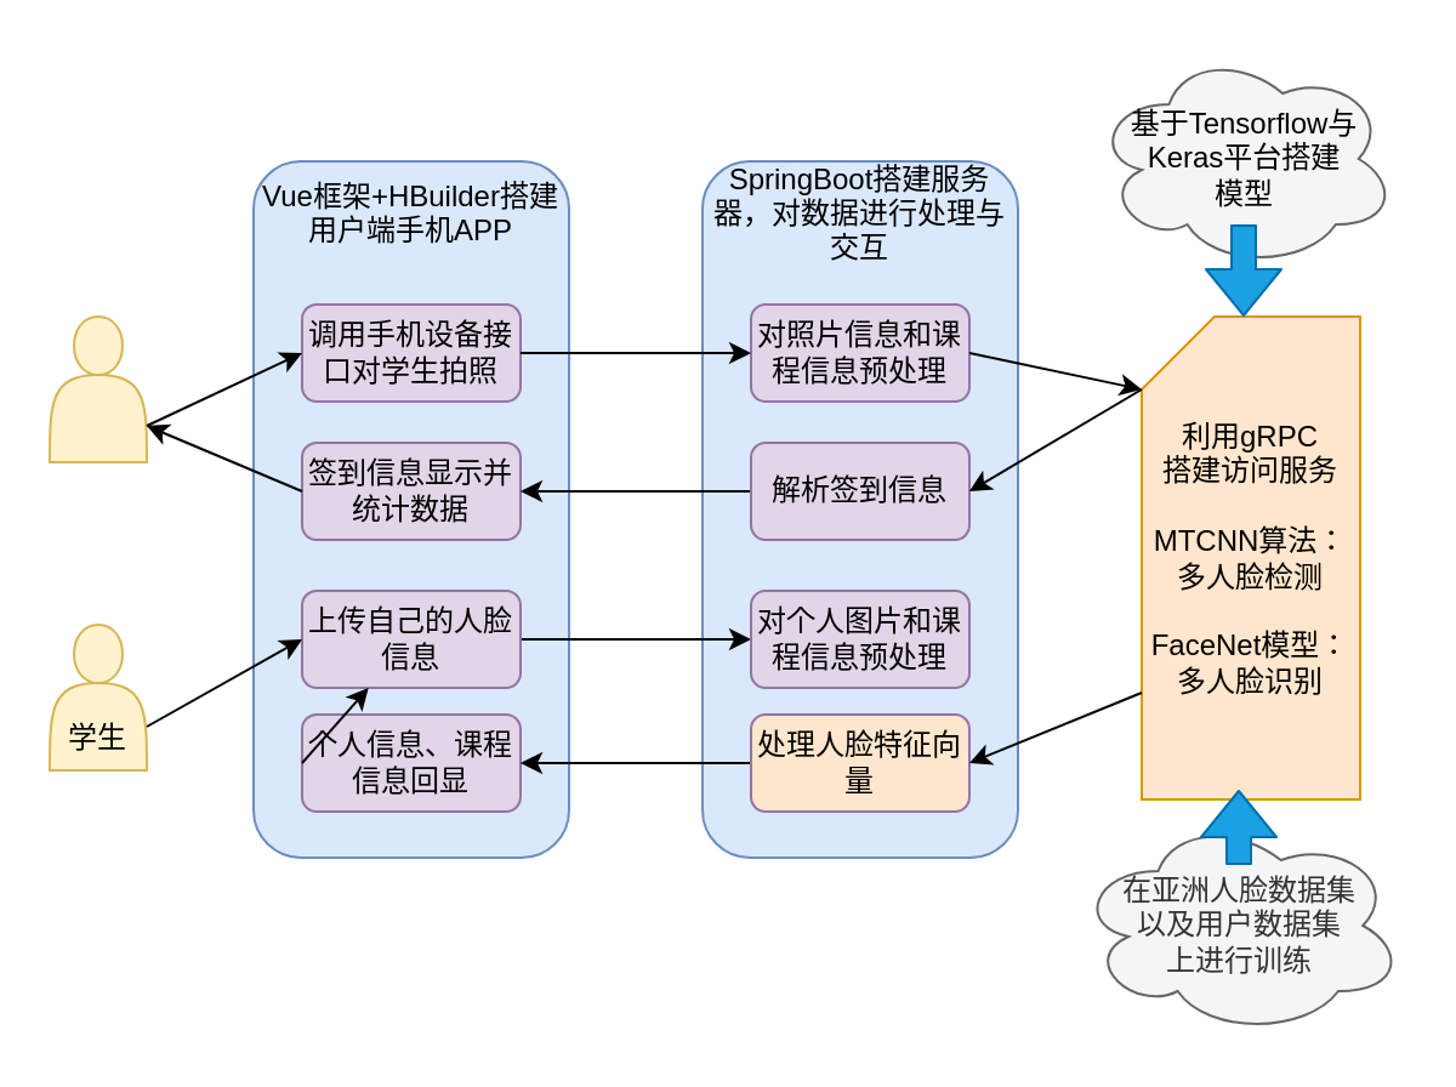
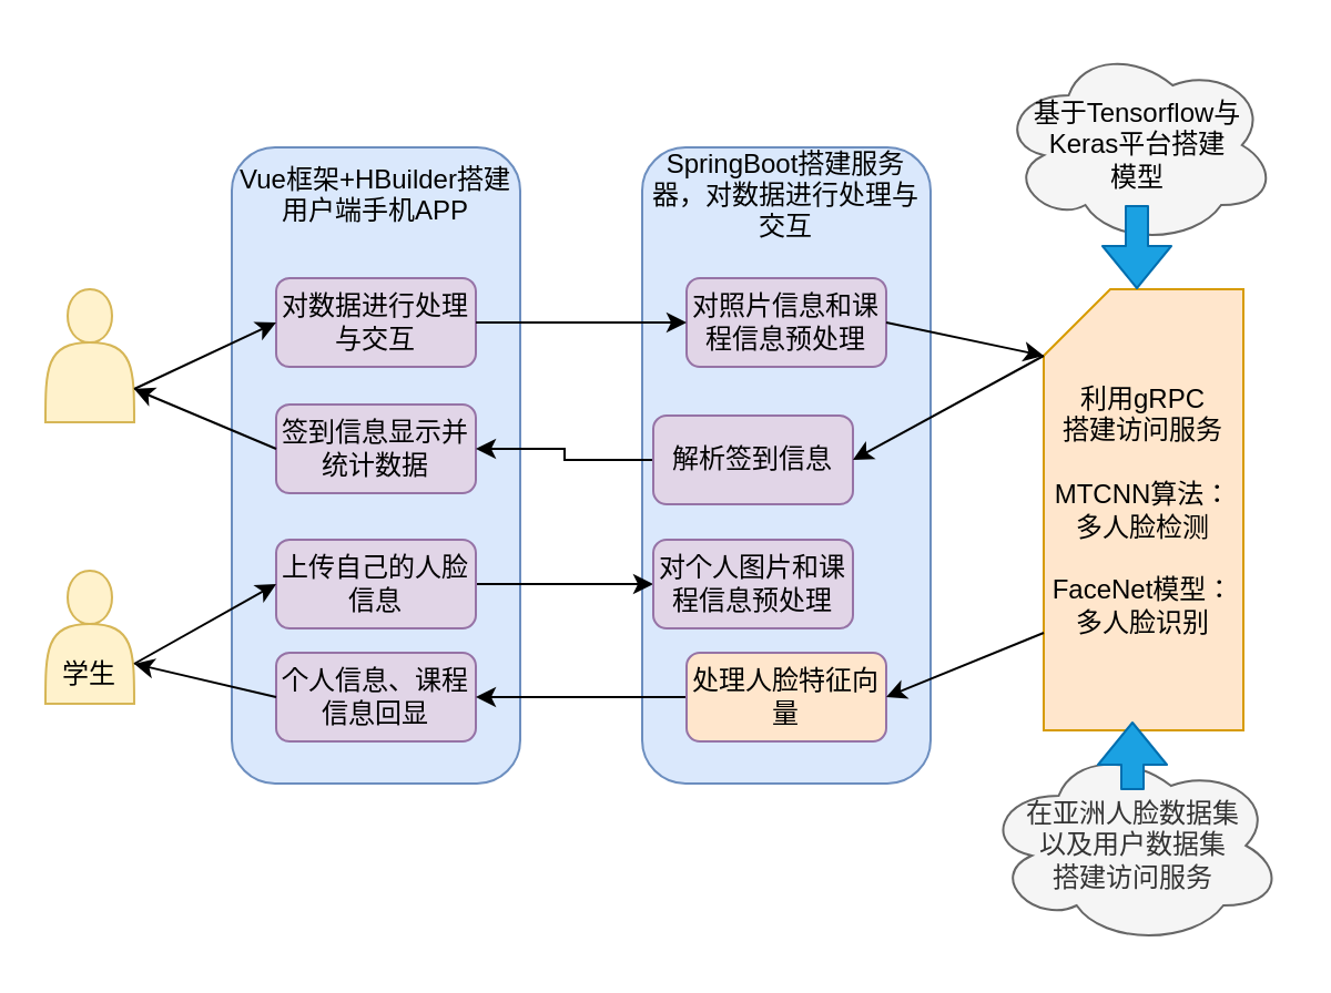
- <mxCell id="5" value="&lt;span&gt;调用手机设备接口对学生拍照&lt;/span&gt;" style="rounded=1;whiteSpace=wrap;html=1;fillColor=#e1d5e7;strokeColor=#9673a6;" parent="1" vertex="1"><mxGeometry x="124" y="125" width="90" height="40" as="geometry" /></mxCell>
+ <mxCell id="5" value="&lt;span&gt;对数据进行处理与交互&lt;/span&gt;" style="rounded=1;whiteSpace=wrap;html=1;fillColor=#e1d5e7;strokeColor=#9673a6;" parent="1" vertex="1"><mxGeometry x="124" y="125" width="90" height="40" as="geometry" /></mxCell>
- <mxCell id="11" value="解析签到信息" style="rounded=1;whiteSpace=wrap;html=1;fillColor=#e1d5e7;strokeColor=#9673a6;" parent="1" vertex="1"><mxGeometry x="309" y="182" width="90" height="40" as="geometry" /></mxCell>
+ <mxCell id="11" value="解析签到信息" style="rounded=1;whiteSpace=wrap;html=1;fillColor=#e1d5e7;strokeColor=#9673a6;" parent="1" vertex="1"><mxGeometry x="294" y="187" width="90" height="40" as="geometry" /></mxCell>
- <mxCell id="21" value="对个人图片和课程信息预处理" style="rounded=1;whiteSpace=wrap;html=1;fillColor=#e1d5e7;strokeColor=#9673a6;" vertex="1" parent="1"><mxGeometry x="309" y="243" width="90" height="40" as="geometry" /></mxCell>
+ <mxCell id="21" value="对个人图片和课程信息预处理" style="rounded=1;whiteSpace=wrap;html=1;fillColor=#e1d5e7;strokeColor=#9673a6;" vertex="1" parent="1"><mxGeometry x="294" y="243" width="90" height="40" as="geometry" /></mxCell>
- <mxCell id="30" value="" style="endArrow=classic;html=1;exitX=0;exitY=0.5;exitDx=0;exitDy=0;" edge="1" parent="1" source="23" target="20"><mxGeometry width="50" height="50" relative="1" as="geometry"><mxPoint x="85" y="317" as="sourcePoint" /><mxPoint x="134" y="273" as="targetPoint" /></mxGeometry></mxCell>
+ <mxCell id="30" value="" style="endArrow=classic;html=1;entryX=1;entryY=0.25;entryDx=0;entryDy=0;exitX=0;exitY=0.5;exitDx=0;exitDy=0;" edge="1" parent="1" source="23" target="18"><mxGeometry width="50" height="50" relative="1" as="geometry"><mxPoint x="85" y="317" as="sourcePoint" /><mxPoint x="134" y="273" as="targetPoint" /></mxGeometry></mxCell>
- <mxCell id="12" value="在亚洲人脸数据集&lt;br&gt;以及用户数据集&lt;br&gt;上进行训练" style="ellipse;shape=cloud;whiteSpace=wrap;html=1;fillColor=#f5f5f5;strokeColor=#666666;fontColor=#333333;" parent="1" vertex="1"><mxGeometry x="443" y="336" width="135" height="90" as="geometry" /></mxCell>
+ <mxCell id="12" value="在亚洲人脸数据集&lt;br&gt;以及用户数据集&lt;br&gt;搭建访问服务" style="ellipse;shape=cloud;whiteSpace=wrap;html=1;fillColor=#f5f5f5;strokeColor=#666666;fontColor=#333333;" parent="1" vertex="1"><mxGeometry x="443" y="336" width="135" height="90" as="geometry" /></mxCell>
